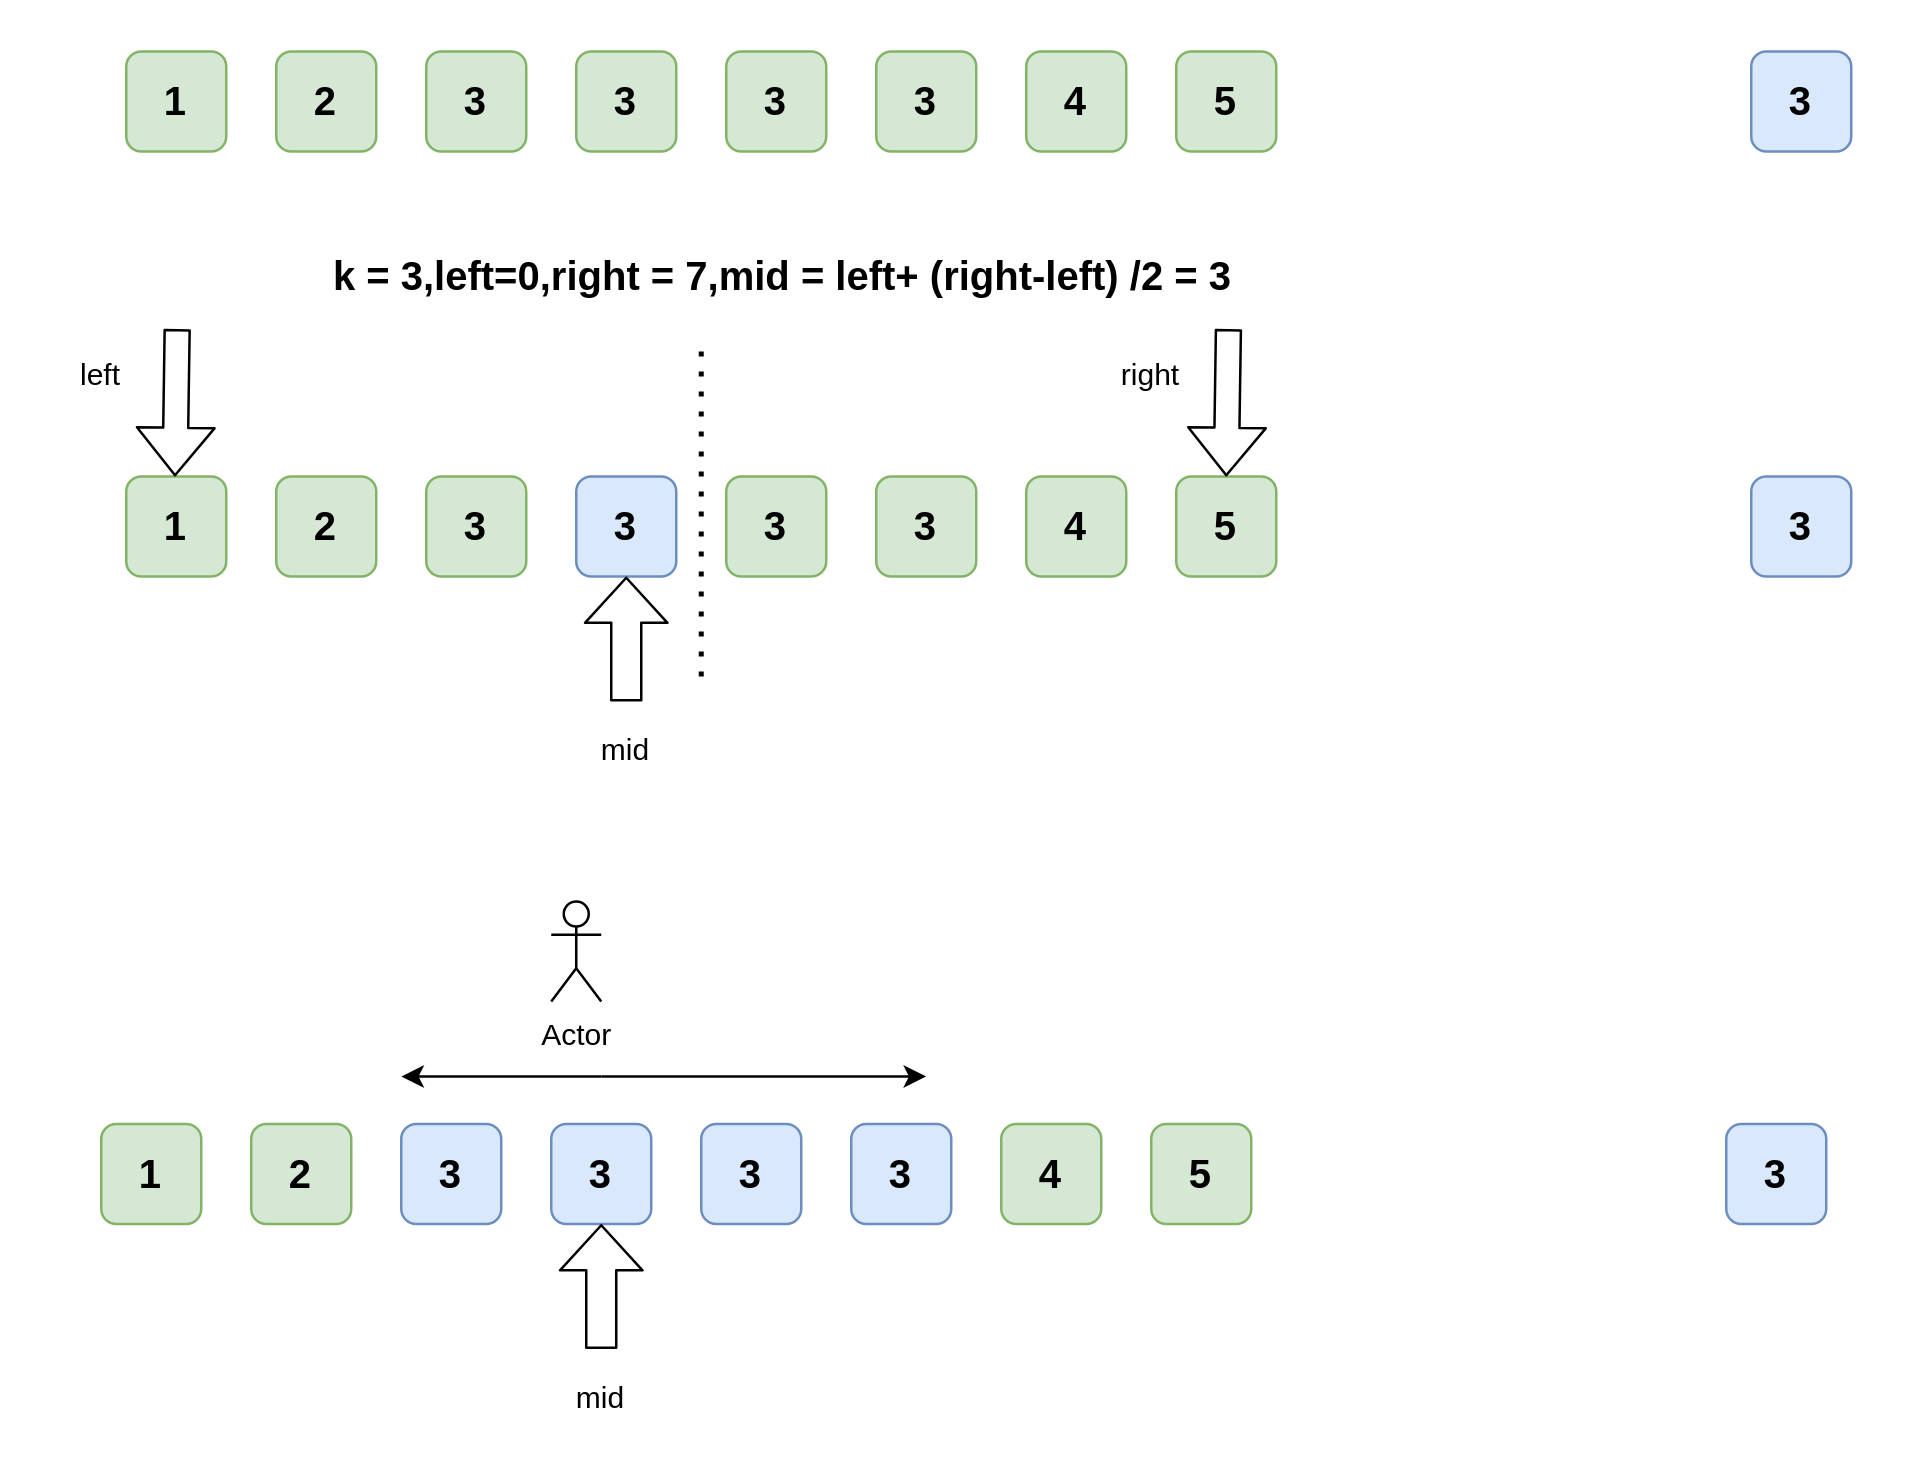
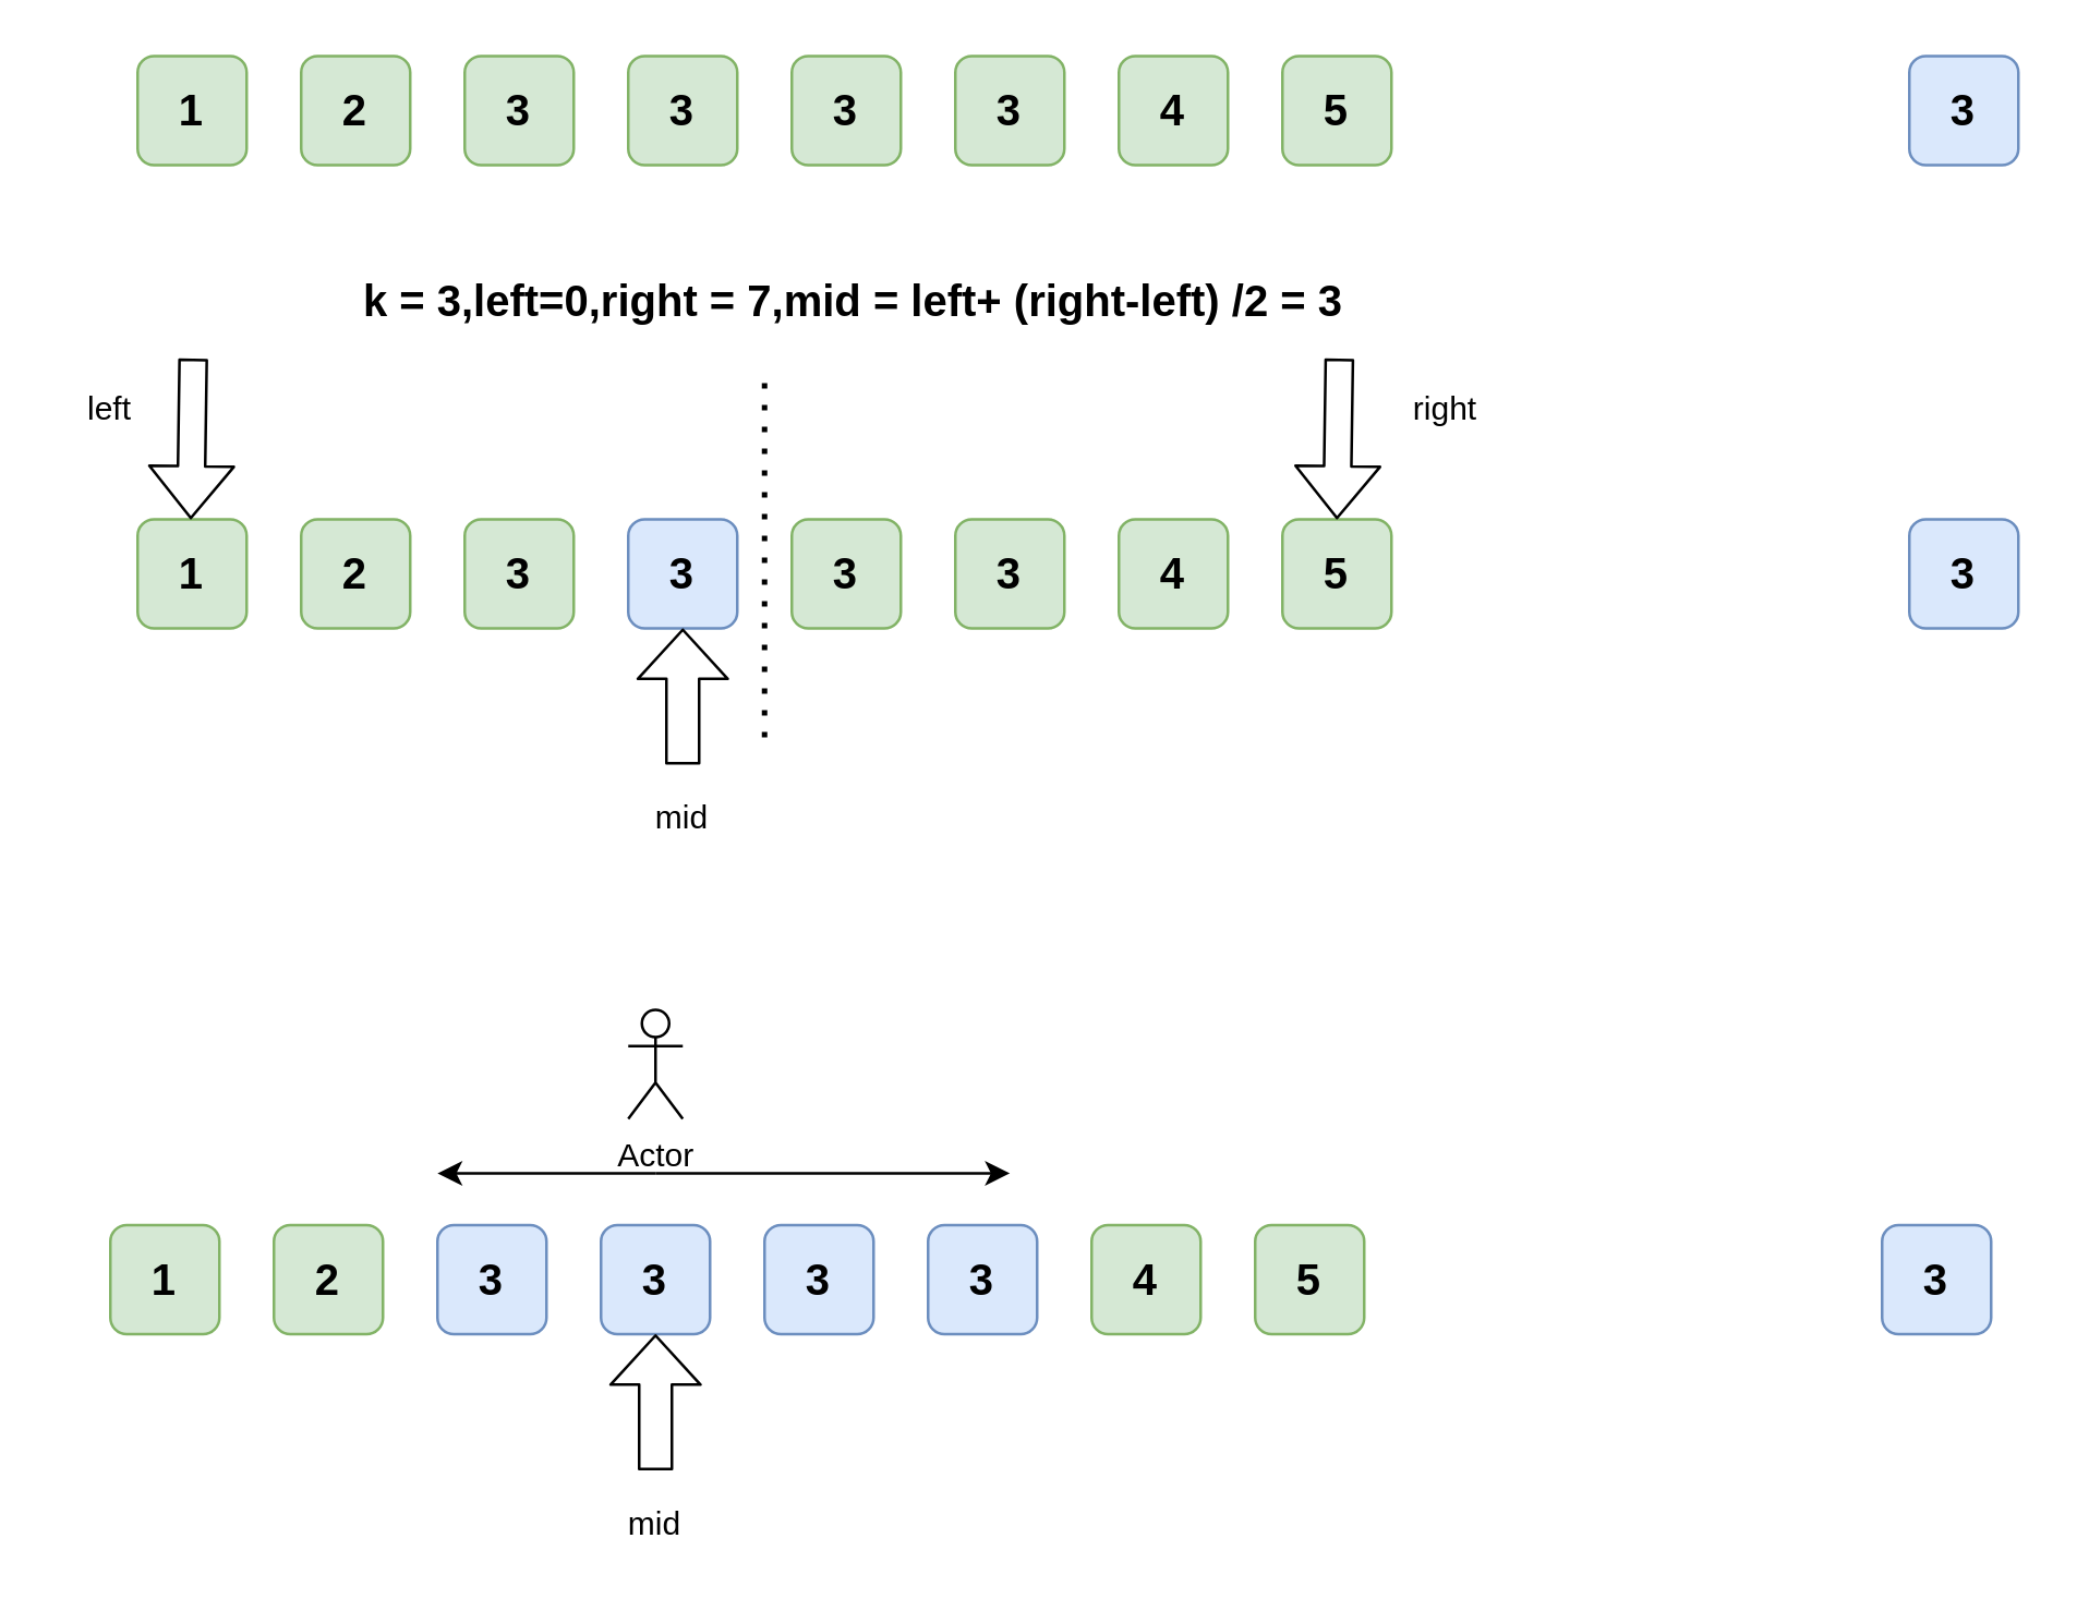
- <mxCell id="25" value="right" style="text;html=1;strokeColor=none;fillColor=none;align=center;verticalAlign=middle;whiteSpace=wrap;rounded=0;" vertex="1" parent="1"><mxGeometry x="440" y="140" width="40" height="20" as="geometry" /></mxCell>
+ <mxCell id="25" value="right" style="text;html=1;strokeColor=none;fillColor=none;align=center;verticalAlign=middle;whiteSpace=wrap;rounded=0;" vertex="1" parent="1"><mxGeometry x="510" y="140" width="40" height="20" as="geometry" /></mxCell>
- <mxCell id="41" value="Actor" style="shape=umlActor;verticalLabelPosition=bottom;verticalAlign=top;html=1;outlineConnect=0;" vertex="1" parent="1"><mxGeometry x="220" y="360" width="20" height="40" as="geometry" /></mxCell>
+ <mxCell id="41" value="Actor" style="shape=umlActor;verticalLabelPosition=bottom;verticalAlign=top;html=1;outlineConnect=0;" vertex="1" parent="1"><mxGeometry x="230" y="370" width="20" height="40" as="geometry" /></mxCell>
